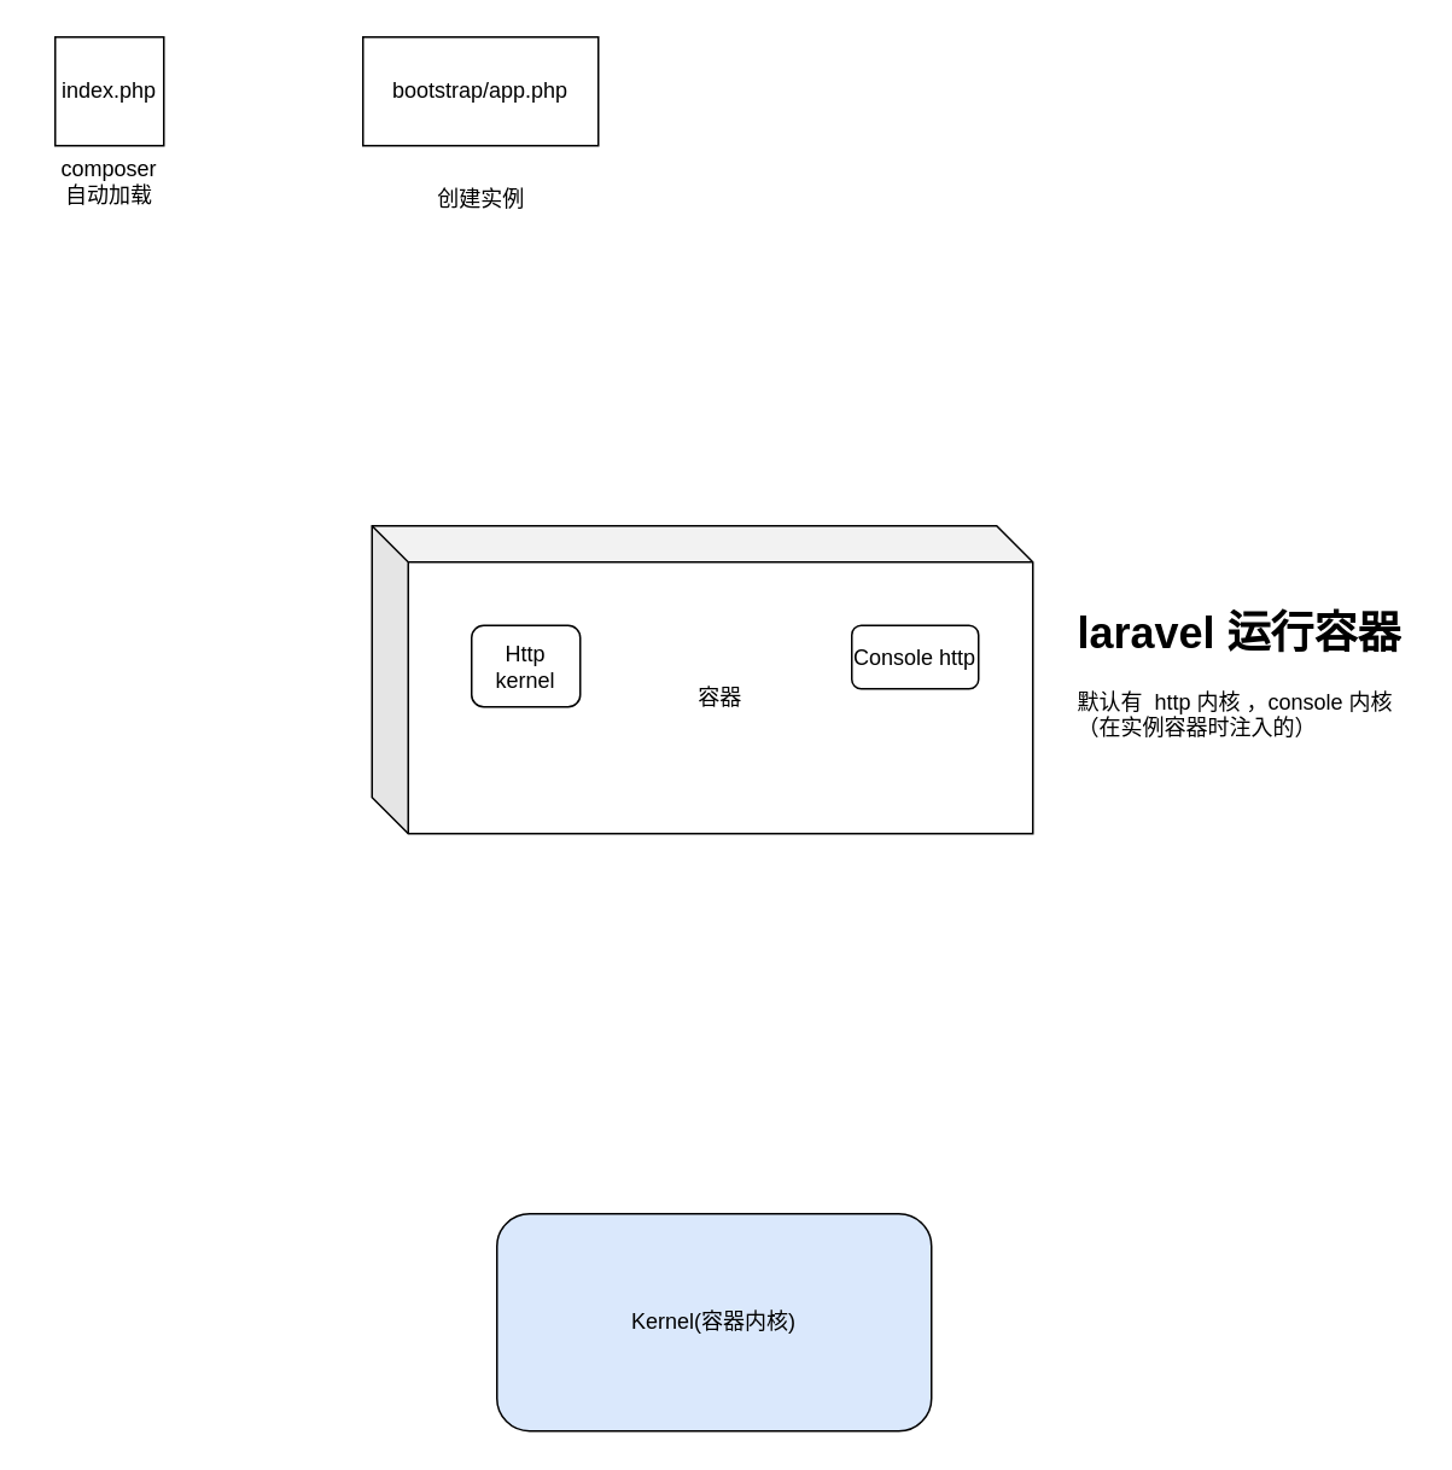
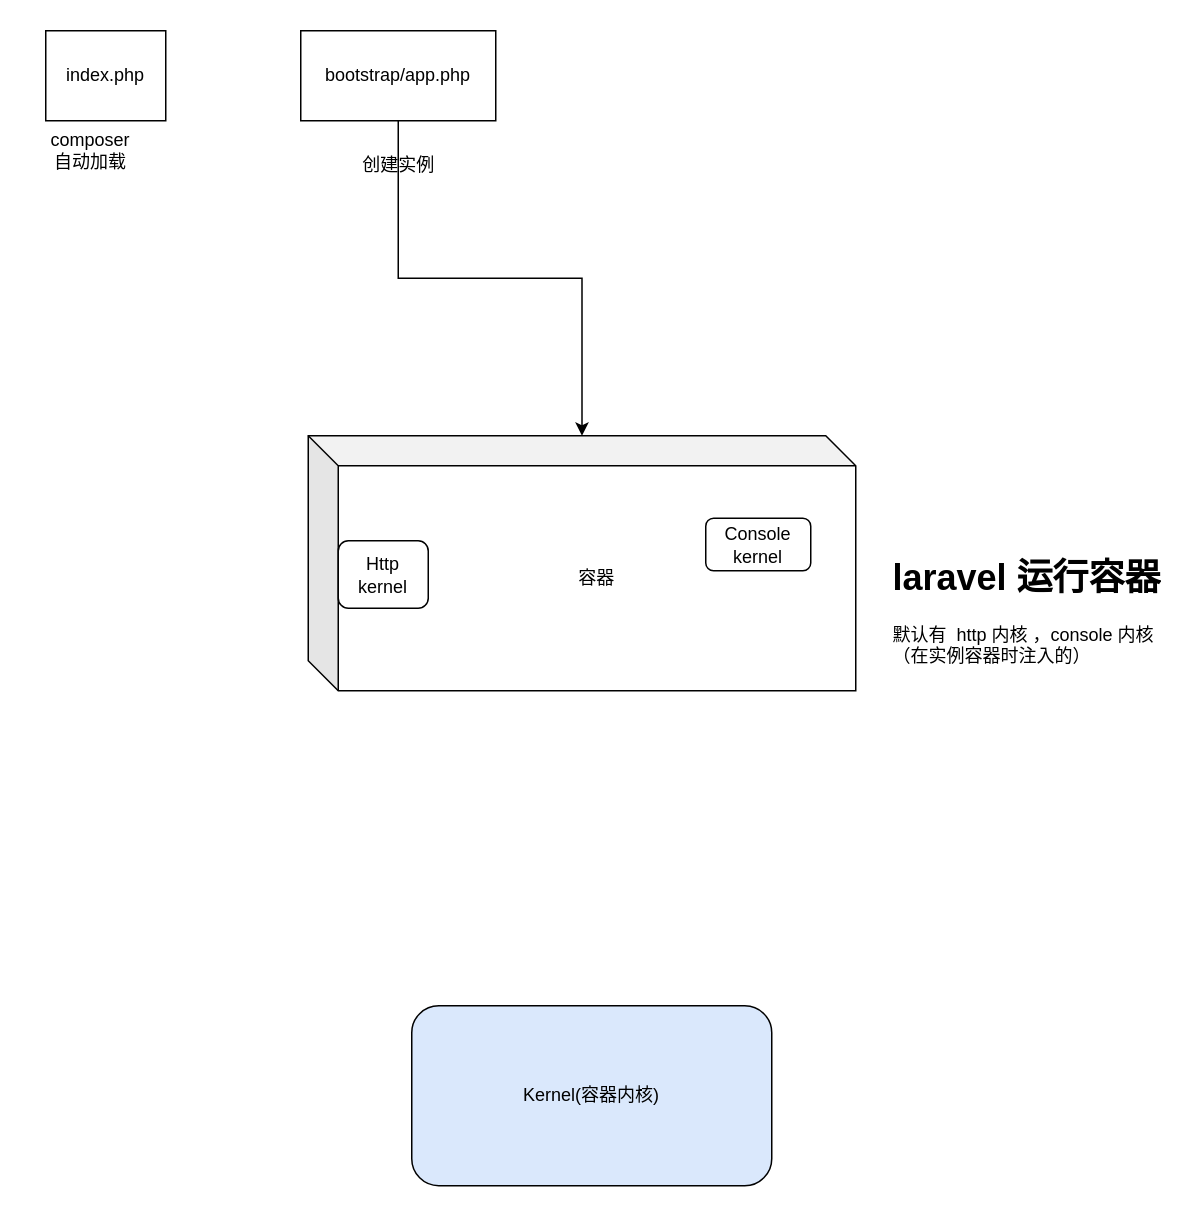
- <mxCell id="2" value="index.php" style="whiteSpace=wrap;html=1;aspect=fixed;" vertex="1" parent="1"><mxGeometry x="30" y="20" width="60" height="60" as="geometry" /></mxCell>
+ <mxCell id="2" value="index.php" style="whiteSpace=wrap;html=1;aspect=fixed;" vertex="1" parent="1"><mxGeometry x="30" y="20" width="80" height="60" as="geometry" /></mxCell>
+ <mxCell id="3" style="edgeStyle=orthogonalEdgeStyle;rounded=0;orthogonalLoop=1;jettySize=auto;html=1;" edge="1" parent="1" source="4" target="7"><mxGeometry relative="1" as="geometry" /></mxCell>
- <mxCell id="9" value="Console http&lt;br&gt;" style="rounded=1;whiteSpace=wrap;html=1;" vertex="1" parent="1"><mxGeometry x="470" y="345" width="70" height="35" as="geometry" /></mxCell>
+ <mxCell id="9" value="Console kernel&lt;br&gt;" style="rounded=1;whiteSpace=wrap;html=1;" vertex="1" parent="1"><mxGeometry x="470" y="345" width="70" height="35" as="geometry" /></mxCell>
- <mxCell id="8" value="Http kernel" style="rounded=1;whiteSpace=wrap;html=1;" vertex="1" parent="1"><mxGeometry x="260" y="345" width="60" height="45" as="geometry" /></mxCell>
+ <mxCell id="8" value="Http kernel" style="rounded=1;whiteSpace=wrap;html=1;" vertex="1" parent="1"><mxGeometry x="225" y="360" width="60" height="45" as="geometry" /></mxCell>
- <mxCell id="10" value="&lt;h1&gt;laravel 运行容器&lt;/h1&gt;&lt;div&gt;默认有&amp;nbsp; http 内核 ，console 内核&lt;/div&gt;&lt;div&gt;（在实例容器时注入的）&lt;/div&gt;" style="text;html=1;strokeColor=none;fillColor=none;spacing=5;spacingTop=-20;whiteSpace=wrap;overflow=hidden;rounded=0;" vertex="1" parent="1"><mxGeometry x="590" y="330" width="190" height="120" as="geometry" /></mxCell>
+ <mxCell id="10" value="&lt;h1&gt;laravel 运行容器&lt;/h1&gt;&lt;div&gt;默认有&amp;nbsp; http 内核 ，console 内核&lt;/div&gt;&lt;div&gt;（在实例容器时注入的）&lt;/div&gt;" style="text;html=1;strokeColor=none;fillColor=none;spacing=5;spacingTop=-20;whiteSpace=wrap;overflow=hidden;rounded=0;" vertex="1" parent="1"><mxGeometry x="590" y="365" width="190" height="120" as="geometry" /></mxCell>
